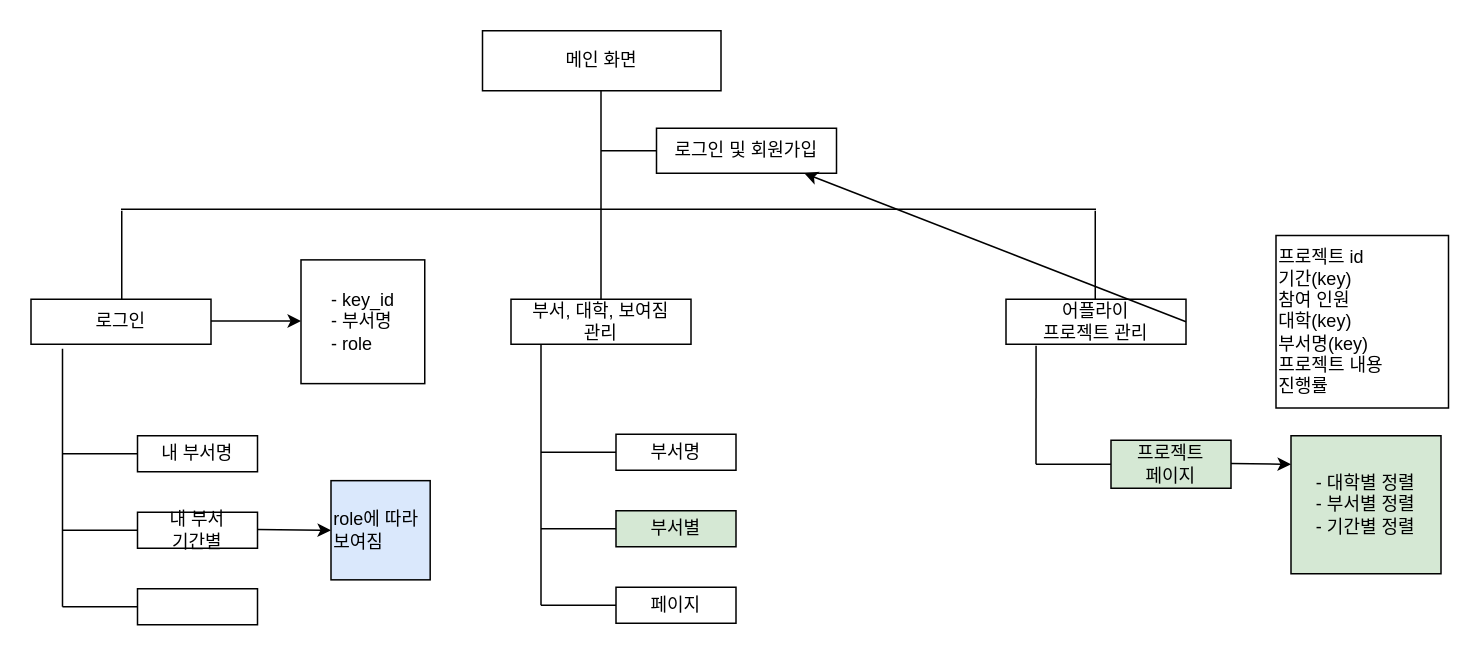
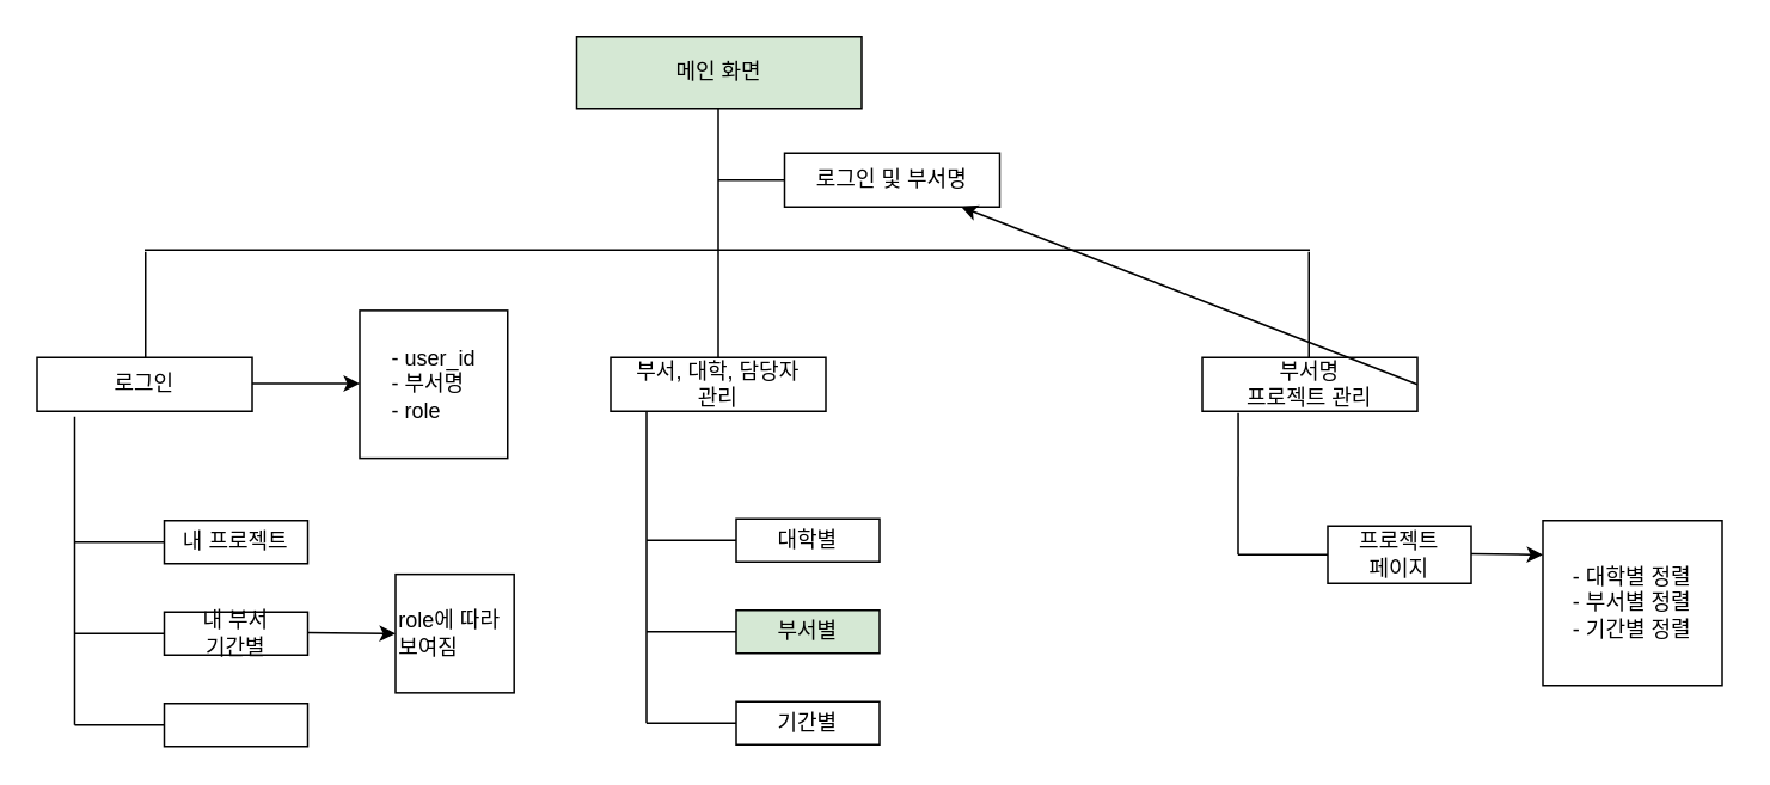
- <mxCell id="2" value="메인 화면" style="rounded=0;whiteSpace=wrap;html=1;" vertex="1" parent="1"><mxGeometry x="321" y="20" width="159" height="40" as="geometry" /></mxCell>
+ <mxCell id="2" value="메인 화면" style="rounded=0;whiteSpace=wrap;html=1;fillColor=#d5e8d4;" vertex="1" parent="1"><mxGeometry x="321" y="20" width="159" height="40" as="geometry" /></mxCell>
- <mxCell id="5" value="로그인 및 회원가입" style="rounded=0;whiteSpace=wrap;html=1;" vertex="1" parent="1"><mxGeometry x="437" y="85" width="120" height="30" as="geometry" /></mxCell>
+ <mxCell id="5" value="로그인 및 부서명" style="rounded=0;whiteSpace=wrap;html=1;" vertex="1" parent="1"><mxGeometry x="437" y="85" width="120" height="30" as="geometry" /></mxCell>
- <mxCell id="33" value="&lt;div style=&quot;text-align: left;&quot;&gt;&lt;span style=&quot;background-color: initial;&quot;&gt;- key_id&lt;/span&gt;&lt;/div&gt;&lt;span style=&quot;background-color: initial;&quot;&gt;&lt;div style=&quot;text-align: left;&quot;&gt;&lt;span style=&quot;background-color: initial;&quot;&gt;- 부서명&lt;/span&gt;&lt;/div&gt;&lt;/span&gt;&lt;span style=&quot;background-color: initial;&quot;&gt;&lt;div style=&quot;text-align: left;&quot;&gt;&lt;span style=&quot;background-color: initial;&quot;&gt;- role&lt;/span&gt;&lt;/div&gt;&lt;/span&gt;" style="whiteSpace=wrap;html=1;aspect=fixed;align=center;" vertex="1" parent="1"><mxGeometry x="200" y="172.75" width="82.5" height="82.5" as="geometry" /></mxCell>
+ <mxCell id="33" value="&lt;div style=&quot;text-align: left;&quot;&gt;&lt;span style=&quot;background-color: initial;&quot;&gt;- user_id&lt;/span&gt;&lt;/div&gt;&lt;span style=&quot;background-color: initial;&quot;&gt;&lt;div style=&quot;text-align: left;&quot;&gt;&lt;span style=&quot;background-color: initial;&quot;&gt;- 부서명&lt;/span&gt;&lt;/div&gt;&lt;/span&gt;&lt;span style=&quot;background-color: initial;&quot;&gt;&lt;div style=&quot;text-align: left;&quot;&gt;&lt;span style=&quot;background-color: initial;&quot;&gt;- role&lt;/span&gt;&lt;/div&gt;&lt;/span&gt;" style="whiteSpace=wrap;html=1;aspect=fixed;align=center;" vertex="1" parent="1"><mxGeometry x="200" y="172.75" width="82.5" height="82.5" as="geometry" /></mxCell>
- <mxCell id="21" value="부서, 대학, 보여짐&lt;br&gt;관리" style="rounded=0;whiteSpace=wrap;html=1;" vertex="1" parent="1"><mxGeometry x="340" y="199" width="120" height="30" as="geometry" /></mxCell>
+ <mxCell id="21" value="부서, 대학, 담당자&lt;br&gt;관리" style="rounded=0;whiteSpace=wrap;html=1;" vertex="1" parent="1"><mxGeometry x="340" y="199" width="120" height="30" as="geometry" /></mxCell>
- <mxCell id="10" value="어플라이 &lt;br&gt;프로젝트 관리" style="rounded=0;whiteSpace=wrap;html=1;" vertex="1" parent="1"><mxGeometry x="670" y="199" width="120" height="30" as="geometry" /></mxCell>
+ <mxCell id="10" value="부서명 &lt;br&gt;프로젝트 관리" style="rounded=0;whiteSpace=wrap;html=1;" vertex="1" parent="1"><mxGeometry x="670" y="199" width="120" height="30" as="geometry" /></mxCell>
- <mxCell id="19" value="&lt;span style=&quot;background-color: initial;&quot;&gt;프로젝트 id&lt;/span&gt;&lt;br&gt;&lt;span style=&quot;background-color: initial;&quot;&gt;기간(key)&lt;/span&gt;&lt;br&gt;&lt;span style=&quot;background-color: initial;&quot;&gt;참여 인원&lt;/span&gt;&lt;br&gt;&lt;span style=&quot;background-color: initial;&quot;&gt;대학(key)&lt;/span&gt;&lt;br&gt;&lt;span style=&quot;background-color: initial;&quot;&gt;부서명(key)&lt;/span&gt;&lt;br&gt;&lt;span style=&quot;background-color: initial;&quot;&gt;프로젝트 내용&lt;/span&gt;&lt;br&gt;&lt;span style=&quot;background-color: initial;&quot;&gt;진행률&lt;/span&gt;" style="whiteSpace=wrap;html=1;aspect=fixed;align=left;" vertex="1" parent="1"><mxGeometry x="850" y="156.5" width="115" height="115" as="geometry" /></mxCell>
- <mxCell id="27" value="부서명" style="rounded=0;whiteSpace=wrap;html=1;" vertex="1" parent="1"><mxGeometry x="410" y="289" width="80" height="24" as="geometry" /></mxCell>
+ <mxCell id="27" value="대학별" style="rounded=0;whiteSpace=wrap;html=1;" vertex="1" parent="1"><mxGeometry x="410" y="289" width="80" height="24" as="geometry" /></mxCell>
- <mxCell id="14" value="내 부서명" style="rounded=0;whiteSpace=wrap;html=1;" vertex="1" parent="1"><mxGeometry x="91" y="290" width="80" height="24" as="geometry" /></mxCell>
+ <mxCell id="14" value="내 프로젝트" style="rounded=0;whiteSpace=wrap;html=1;" vertex="1" parent="1"><mxGeometry x="91" y="290" width="80" height="24" as="geometry" /></mxCell>
- <mxCell id="18" value="프로젝트&lt;br&gt;페이지" style="rounded=0;whiteSpace=wrap;html=1;fillColor=#d5e8d4;" vertex="1" parent="1"><mxGeometry x="740" y="293" width="80" height="32" as="geometry" /></mxCell>
+ <mxCell id="18" value="프로젝트&lt;br&gt;페이지" style="rounded=0;whiteSpace=wrap;html=1;" vertex="1" parent="1"><mxGeometry x="740" y="293" width="80" height="32" as="geometry" /></mxCell>
- <mxCell id="31" value="&lt;span style=&quot;background-color: initial;&quot;&gt;- 대학별 정렬&lt;br&gt;- 부서별 정렬&lt;br&gt;- 기간별 정렬&lt;br&gt;&lt;/span&gt;" style="rounded=0;whiteSpace=wrap;html=1;fillColor=#d5e8d4;" vertex="1" parent="1"><mxGeometry x="860" y="290" width="100" height="92" as="geometry" /></mxCell>
+ <mxCell id="31" value="&lt;span style=&quot;background-color: initial;&quot;&gt;- 대학별 정렬&lt;br&gt;- 부서별 정렬&lt;br&gt;- 기간별 정렬&lt;br&gt;&lt;/span&gt;" style="rounded=0;whiteSpace=wrap;html=1;" vertex="1" parent="1"><mxGeometry x="860" y="290" width="100" height="92" as="geometry" /></mxCell>
- <mxCell id="36" value="role에 따라 보여짐" style="whiteSpace=wrap;html=1;aspect=fixed;align=left;fillColor=#dae8fc;" vertex="1" parent="1"><mxGeometry x="220" y="319.94" width="66.12" height="66.12" as="geometry" /></mxCell>
+ <mxCell id="36" value="role에 따라 보여짐" style="whiteSpace=wrap;html=1;aspect=fixed;align=left;" vertex="1" parent="1"><mxGeometry x="220" y="319.94" width="66.12" height="66.12" as="geometry" /></mxCell>
- <mxCell id="30" value="페이지" style="rounded=0;whiteSpace=wrap;html=1;" vertex="1" parent="1"><mxGeometry x="410" y="391" width="80" height="24" as="geometry" /></mxCell>
+ <mxCell id="30" value="기간별" style="rounded=0;whiteSpace=wrap;html=1;" vertex="1" parent="1"><mxGeometry x="410" y="391" width="80" height="24" as="geometry" /></mxCell>
